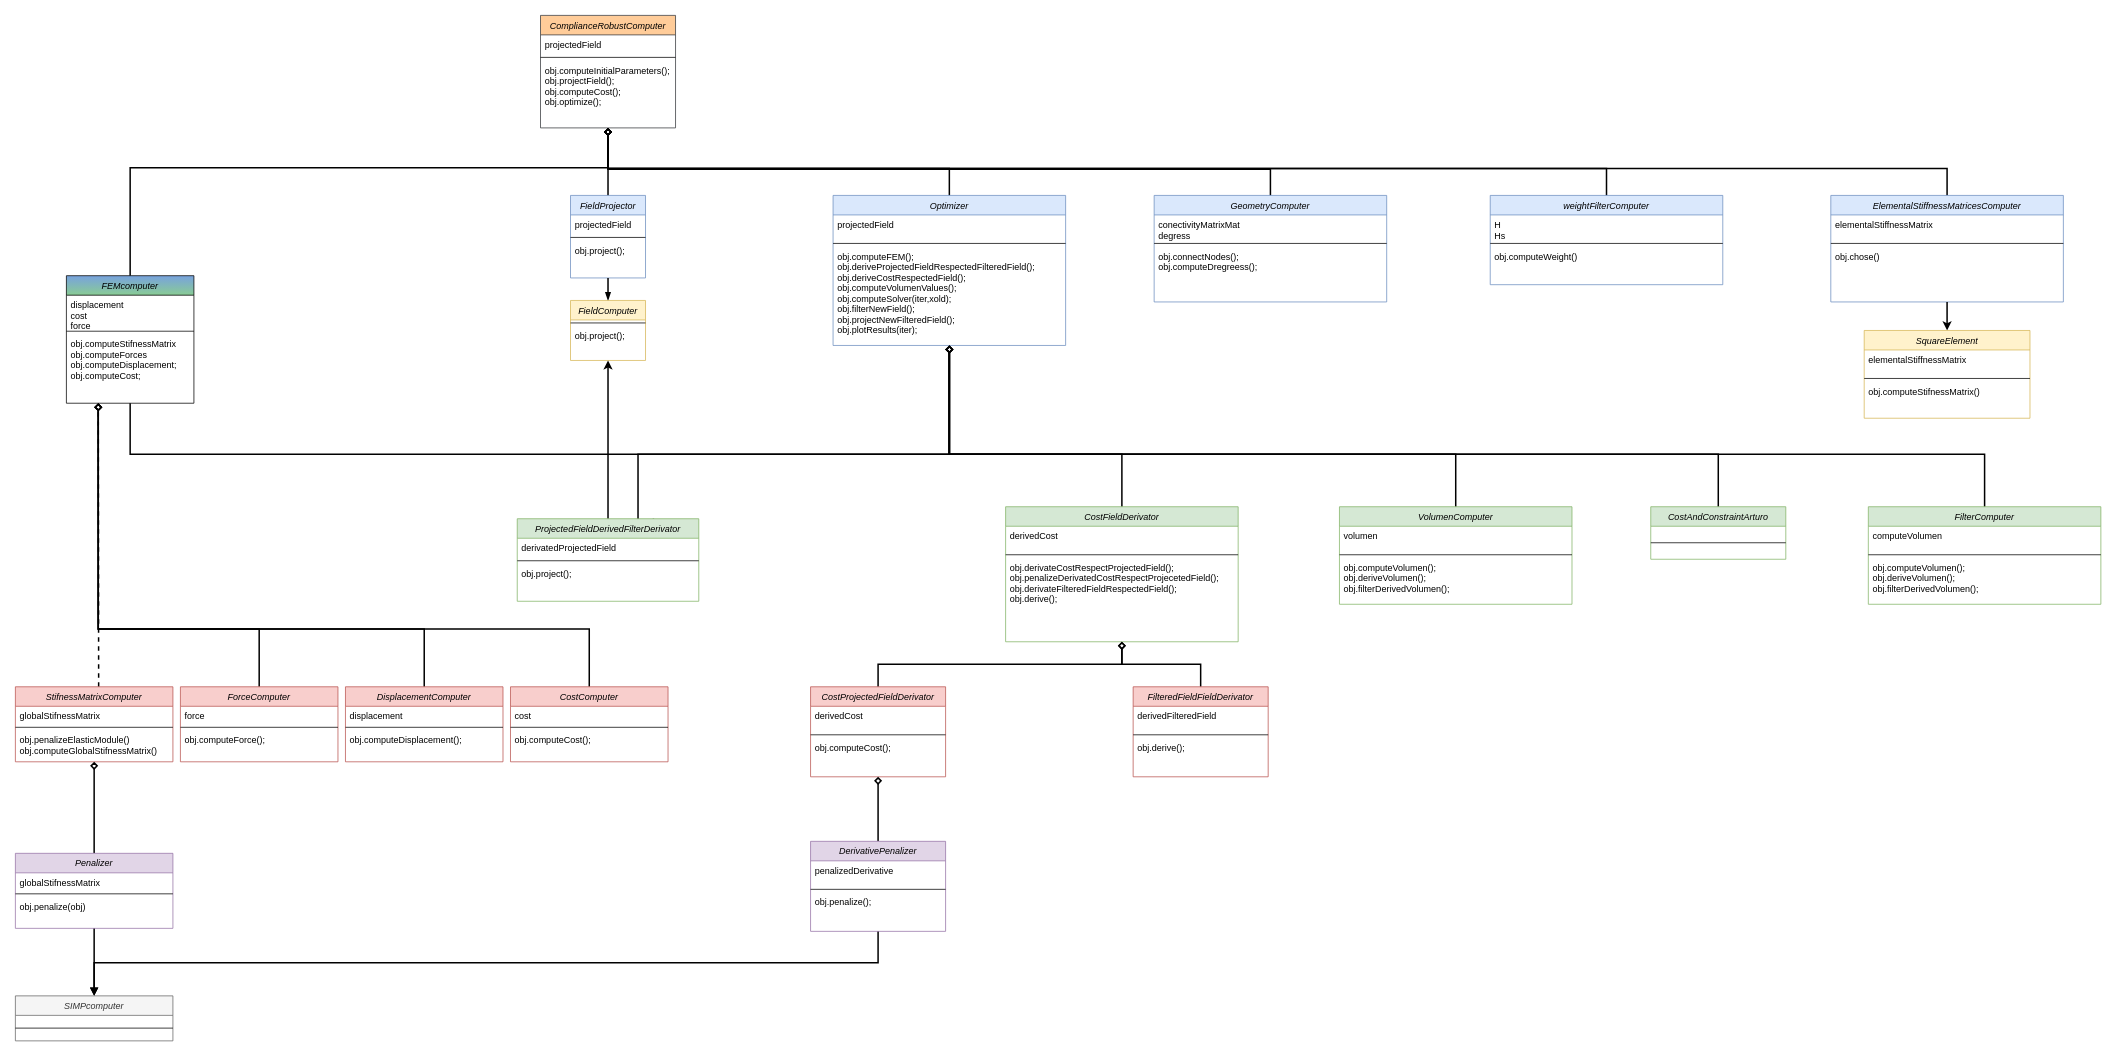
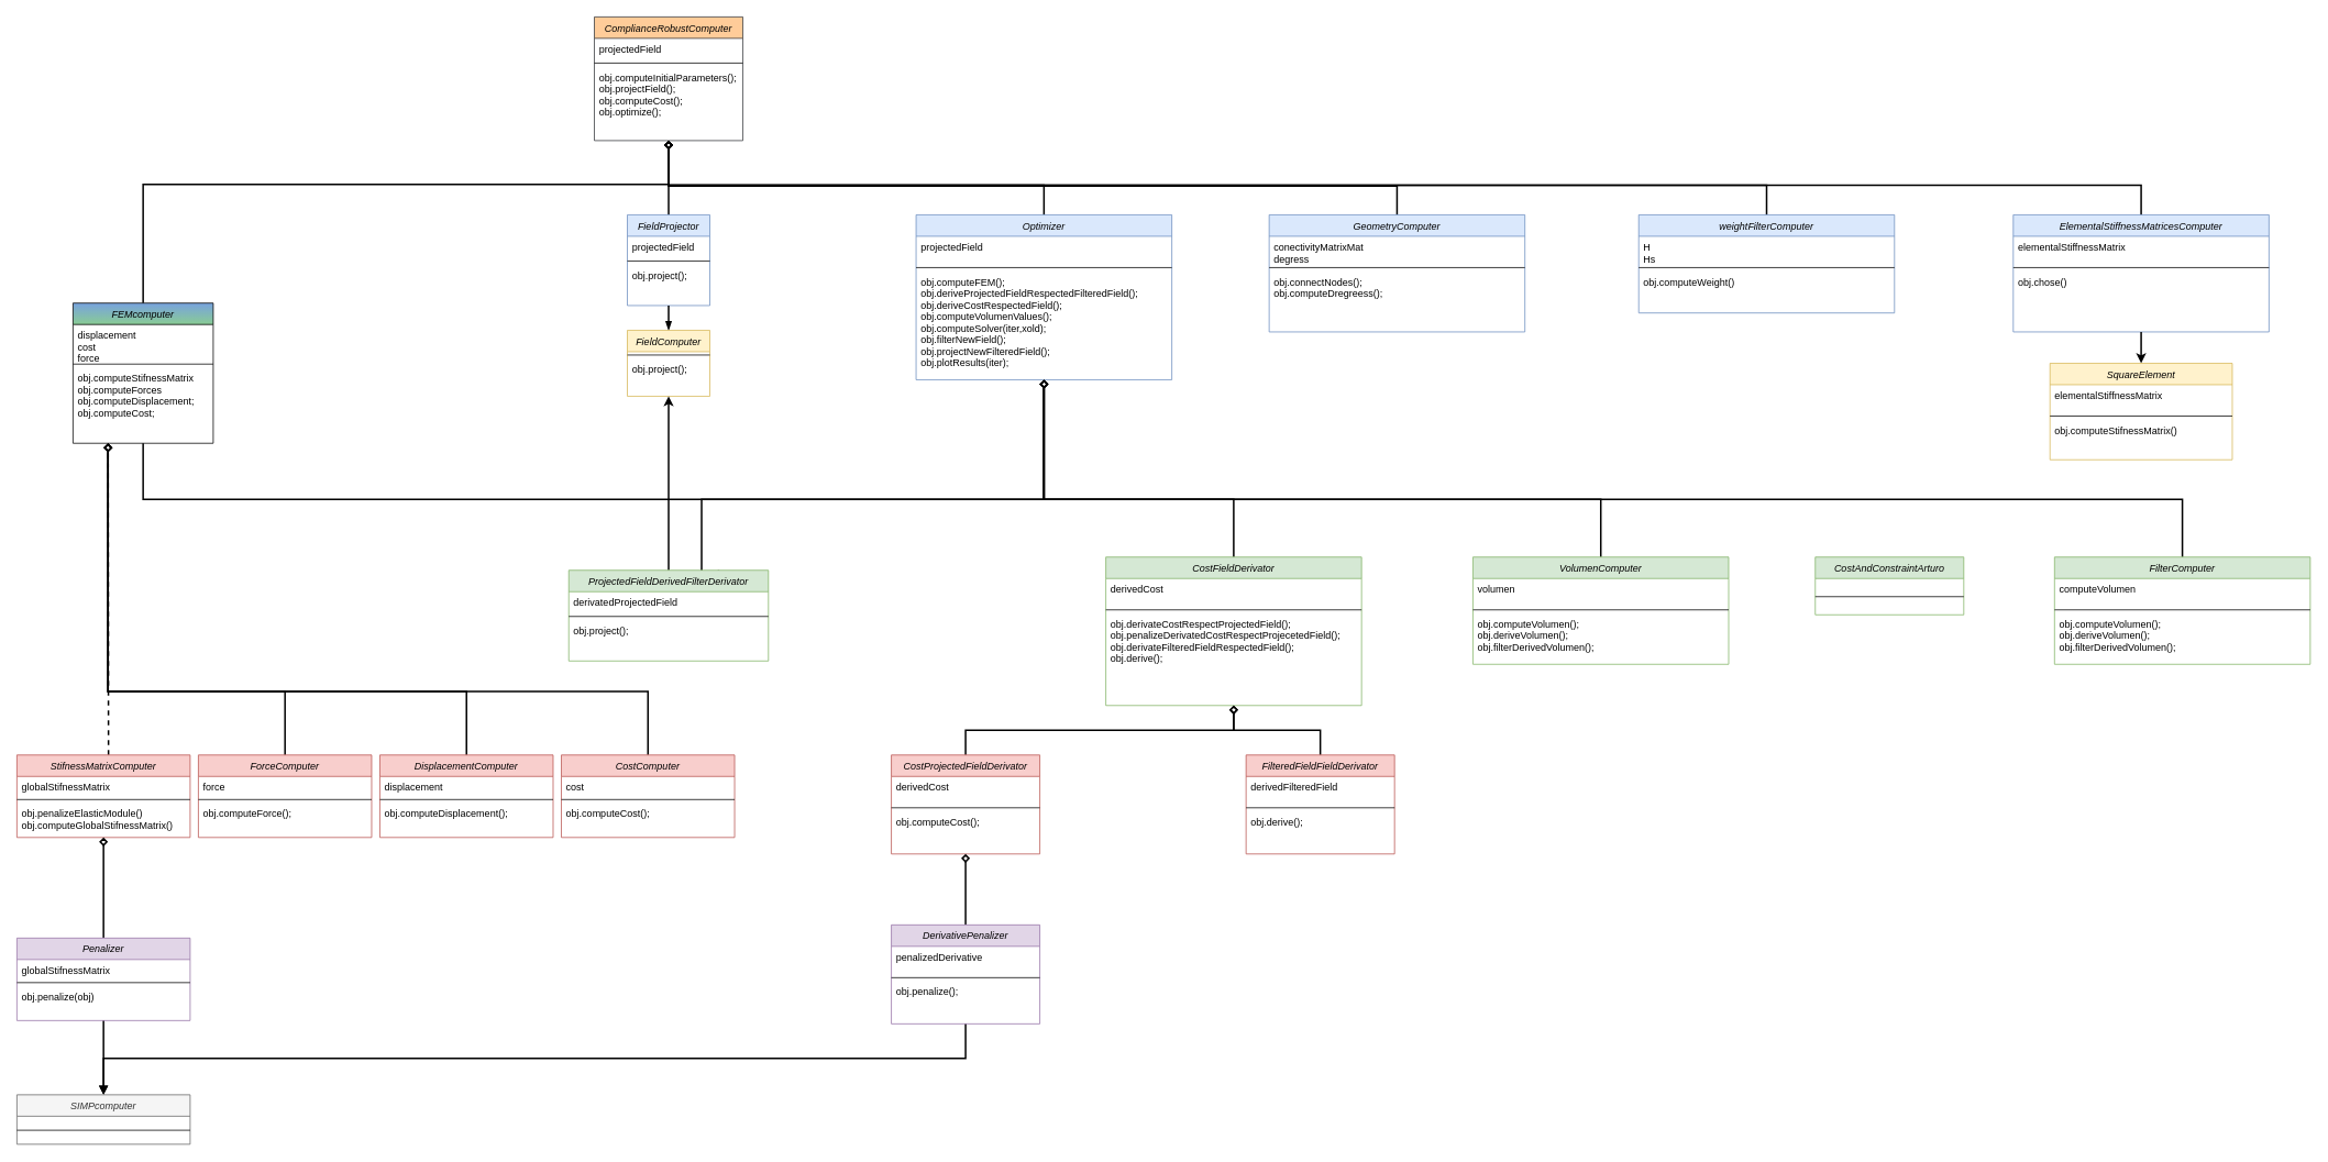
- <mxCell id="75" style="edgeStyle=orthogonalEdgeStyle;rounded=0;orthogonalLoop=1;jettySize=auto;html=1;exitX=0.5;exitY=0;exitDx=0;exitDy=0;entryX=0.5;entryY=1;entryDx=0;entryDy=0;endArrow=diamond;endFill=0;endSize=6;strokeWidth=2;" edge="1" parent="1" source="76" target="50"><mxGeometry relative="1" as="geometry"><Array as="points"><mxPoint x="2290" y="605" /><mxPoint x="1265" y="605" /></Array></mxGeometry></mxCell>
